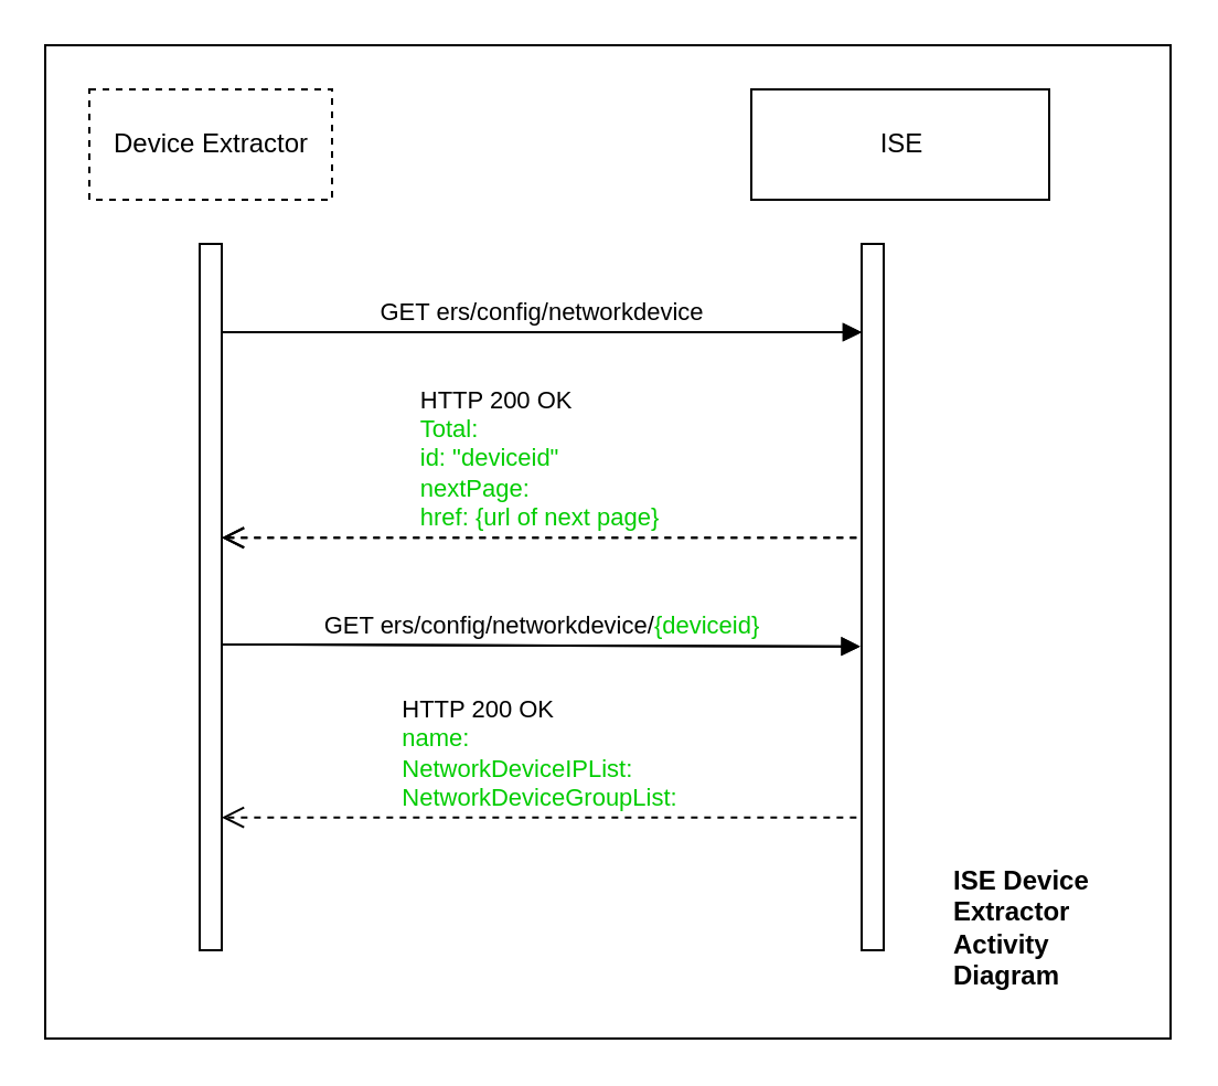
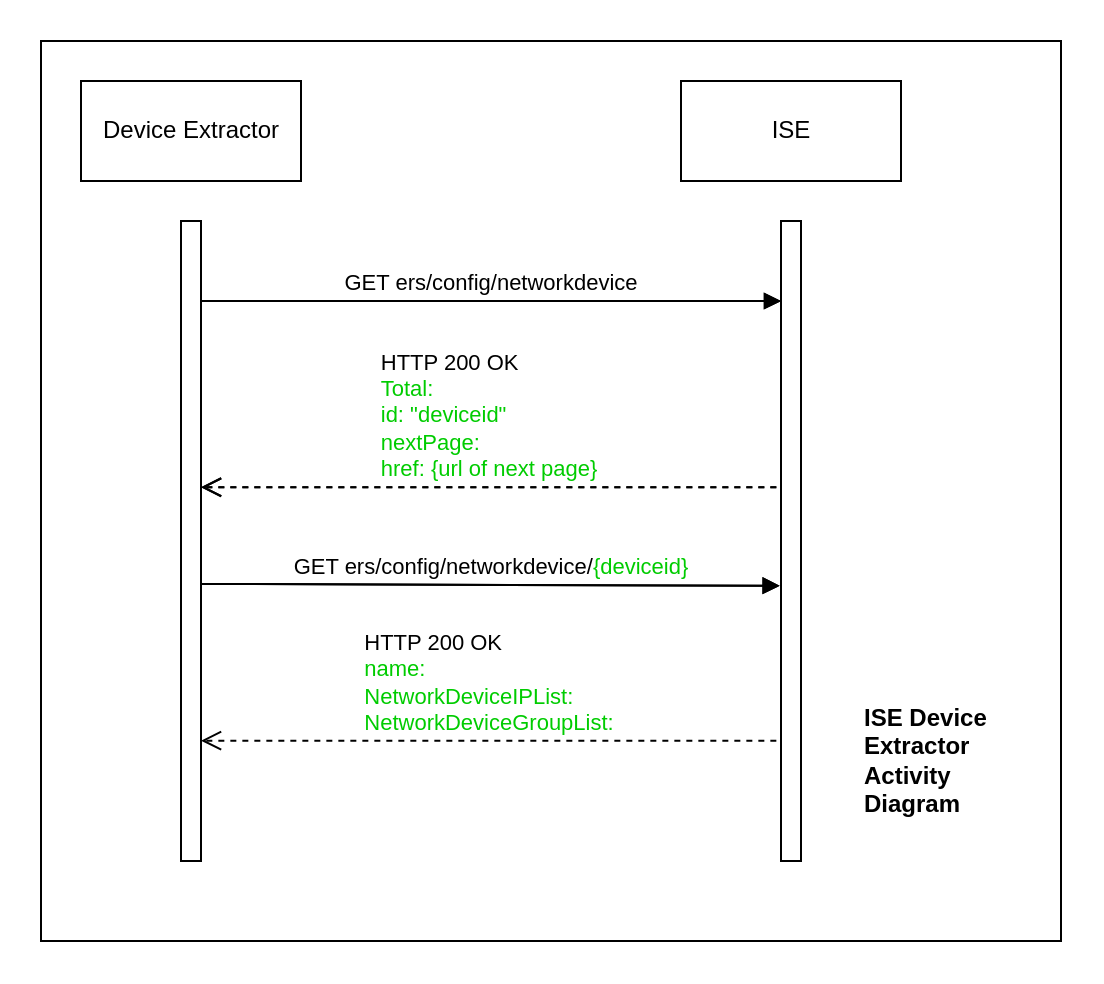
- <mxCell id="3" value="Device Extractor" style="html=1;dashed=1;" vertex="1" parent="1"><mxGeometry x="40" y="40" width="110" height="50" as="geometry" /></mxCell>
+ <mxCell id="3" value="Device Extractor" style="html=1;" vertex="1" parent="1"><mxGeometry x="40" y="40" width="110" height="50" as="geometry" /></mxCell>
- <mxCell id="4" value="ISE" style="html=1;" vertex="1" parent="1"><mxGeometry x="340" y="40" width="135" height="50" as="geometry" /></mxCell>
+ <mxCell id="4" value="ISE" style="html=1;" vertex="1" parent="1"><mxGeometry x="340" y="40" width="110" height="50" as="geometry" /></mxCell>
- <mxCell id="11" value="&lt;b&gt;ISE Device Extractor&amp;nbsp;&lt;br&gt;Activity Diagram&lt;br&gt;&lt;/b&gt;" style="text;html=1;strokeColor=none;fillColor=none;align=left;verticalAlign=middle;whiteSpace=wrap;rounded=0;" vertex="1" parent="1"><mxGeometry x="430" y="390" width="80" height="60" as="geometry" /></mxCell>
+ <mxCell id="11" value="&lt;b&gt;ISE Device Extractor&amp;nbsp;&lt;br&gt;Activity Diagram&lt;br&gt;&lt;/b&gt;" style="text;html=1;strokeColor=none;fillColor=none;align=left;verticalAlign=middle;whiteSpace=wrap;rounded=0;" vertex="1" parent="1"><mxGeometry x="430" y="350" width="80" height="60" as="geometry" /></mxCell>
